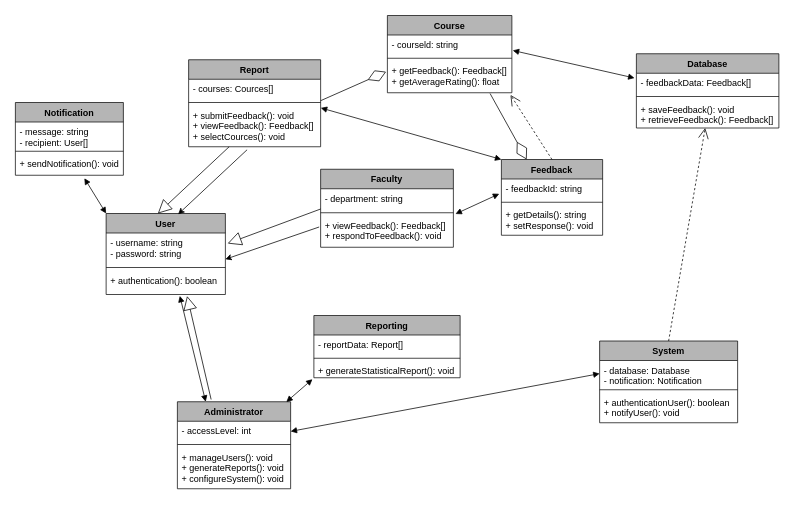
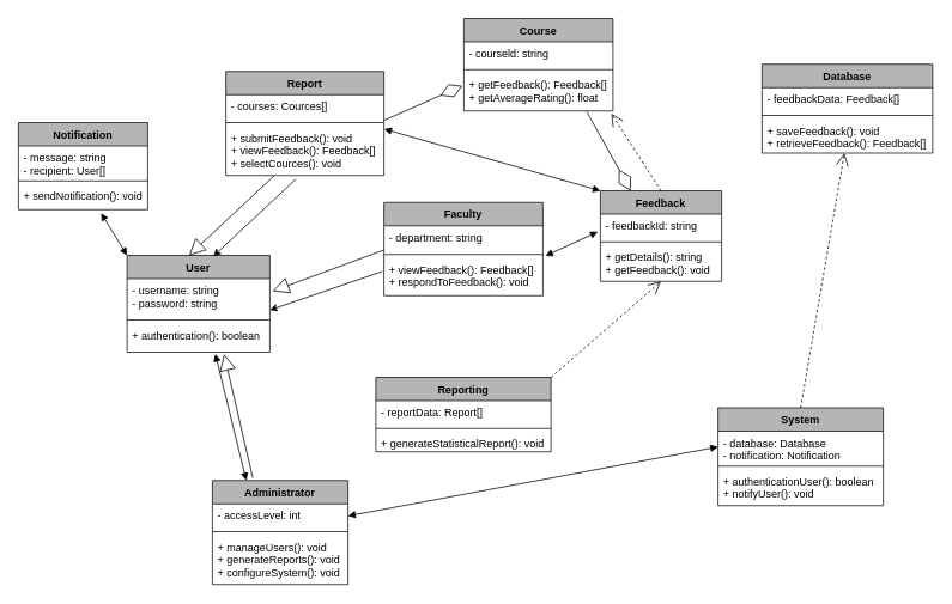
- <mxCell id="51" value="" style="endArrow=block;startArrow=block;endFill=1;startFill=1;html=1;strokeColor=#000000;fontColor=#000000;entryX=-0.013;entryY=0.237;entryDx=0;entryDy=0;exitX=1.007;exitY=0.763;exitDx=0;exitDy=0;exitPerimeter=0;entryPerimeter=0;" parent="1" source="20" target="32" edge="1"><mxGeometry width="160" relative="1" as="geometry"><mxPoint x="709.002" y="75.996" as="sourcePoint" /><mxPoint x="787.335" y="47.181" as="targetPoint" /></mxGeometry></mxCell>
- <mxCell id="26" value="+ getDetails(): string&#10;+ setResponse(): void" style="text;strokeColor=none;fillColor=none;align=left;verticalAlign=top;spacingLeft=4;spacingRight=4;overflow=hidden;rotatable=0;points=[[0,0.5],[1,0.5]];portConstraint=eastwest;fontColor=#000000;" parent="23" vertex="1"><mxGeometry y="61" width="135" height="40" as="geometry" /></mxCell>
+ <mxCell id="26" value="+ getDetails(): string&#10;+ getFeedback(): void" style="text;strokeColor=none;fillColor=none;align=left;verticalAlign=top;spacingLeft=4;spacingRight=4;overflow=hidden;rotatable=0;points=[[0,0.5],[1,0.5]];portConstraint=eastwest;fontColor=#000000;" parent="23" vertex="1"><mxGeometry y="61" width="135" height="40" as="geometry" /></mxCell>
+ <mxCell id="54" value="" style="endArrow=open;endSize=12;dashed=1;html=1;strokeColor=#000000;fontColor=#000000;exitX=1;exitY=0;exitDx=0;exitDy=0;entryX=0.5;entryY=1;entryDx=0;entryDy=0;" parent="1" source="35" target="23" edge="1"><mxGeometry width="160" relative="1" as="geometry"><mxPoint x="619.33" y="415.1" as="sourcePoint" /><mxPoint x="564.004" y="328.998" as="targetPoint" /></mxGeometry></mxCell>
- <mxCell id="49" value="" style="endArrow=block;startArrow=block;endFill=1;startFill=1;html=1;strokeColor=#000000;fontColor=#000000;entryX=-0.01;entryY=1.091;entryDx=0;entryDy=0;exitX=0.962;exitY=0.002;exitDx=0;exitDy=0;exitPerimeter=0;entryPerimeter=0;" parent="1" source="15" target="38" edge="1"><mxGeometry width="160" relative="1" as="geometry"><mxPoint x="412.002" y="463.996" as="sourcePoint" /><mxPoint x="490.335" y="435.181" as="targetPoint" /></mxGeometry></mxCell>
